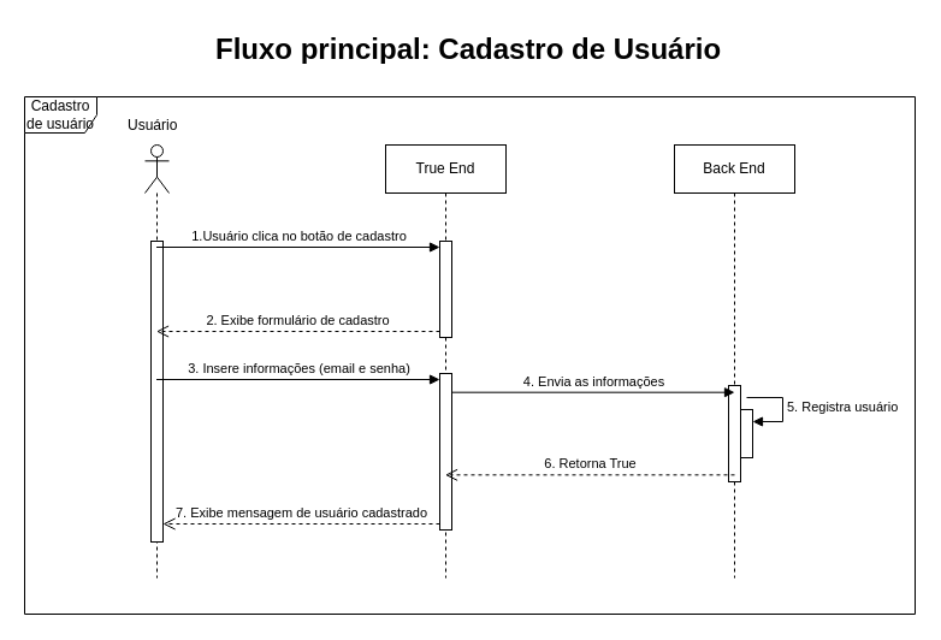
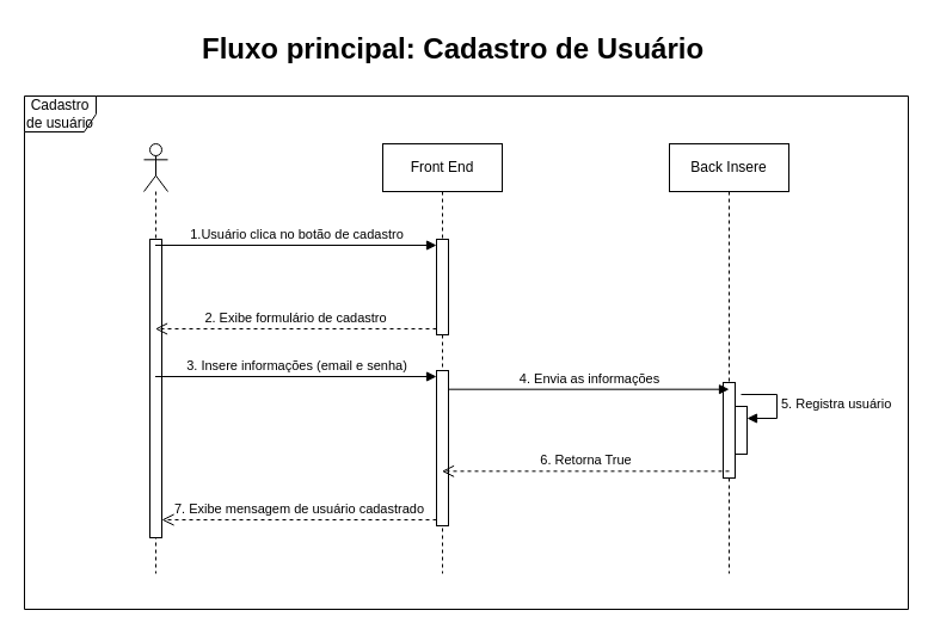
- <mxCell id="20" value="Fluxo principal: Cadastro de Usuário" style="text;strokeColor=none;fillColor=none;spacingLeft=4;spacingRight=4;overflow=hidden;rotatable=0;points=[[0,0.5],[1,0.5]];portConstraint=eastwest;fontSize=24;whiteSpace=wrap;html=1;fontStyle=1" vertex="1" parent="1"><mxGeometry x="172.5" y="20" width="467.5" height="30" as="geometry" /></mxCell>
+ <mxCell id="20" value="Fluxo principal: Cadastro de Usuário" style="text;strokeColor=none;fillColor=none;spacingLeft=4;spacingRight=4;overflow=hidden;rotatable=0;points=[[0,0.5],[1,0.5]];portConstraint=eastwest;fontSize=24;whiteSpace=wrap;html=1;fontStyle=1" vertex="1" parent="1"><mxGeometry x="162.5" y="20" width="467.5" height="30" as="geometry" /></mxCell>
- <mxCell id="19" value="Usuário" style="text;strokeColor=none;fillColor=none;spacingLeft=4;spacingRight=4;overflow=hidden;rotatable=0;points=[[0,0.5],[1,0.5]];portConstraint=eastwest;fontSize=12;whiteSpace=wrap;html=1;" vertex="1" parent="1"><mxGeometry x="100" y="90" width="70" height="30" as="geometry" /></mxCell>
- <mxCell id="5" value="True End" style="shape=umlLifeline;perimeter=lifelinePerimeter;whiteSpace=wrap;html=1;container=1;dropTarget=0;collapsible=0;recursiveResize=0;outlineConnect=0;portConstraint=eastwest;newEdgeStyle={&quot;curved&quot;:0,&quot;rounded&quot;:0};" vertex="1" parent="1"><mxGeometry x="320" y="120" width="100" height="360" as="geometry" /></mxCell>
+ <mxCell id="5" value="Front End" style="shape=umlLifeline;perimeter=lifelinePerimeter;whiteSpace=wrap;html=1;container=1;dropTarget=0;collapsible=0;recursiveResize=0;outlineConnect=0;portConstraint=eastwest;newEdgeStyle={&quot;curved&quot;:0,&quot;rounded&quot;:0};" vertex="1" parent="1"><mxGeometry x="320" y="120" width="100" height="360" as="geometry" /></mxCell>
- <mxCell id="8" value="Back End" style="shape=umlLifeline;perimeter=lifelinePerimeter;whiteSpace=wrap;html=1;container=1;dropTarget=0;collapsible=0;recursiveResize=0;outlineConnect=0;portConstraint=eastwest;newEdgeStyle={&quot;curved&quot;:0,&quot;rounded&quot;:0};" vertex="1" parent="1"><mxGeometry x="560" y="120" width="100" height="360" as="geometry" /></mxCell>
+ <mxCell id="8" value="Back Insere" style="shape=umlLifeline;perimeter=lifelinePerimeter;whiteSpace=wrap;html=1;container=1;dropTarget=0;collapsible=0;recursiveResize=0;outlineConnect=0;portConstraint=eastwest;newEdgeStyle={&quot;curved&quot;:0,&quot;rounded&quot;:0};" vertex="1" parent="1"><mxGeometry x="560" y="120" width="100" height="360" as="geometry" /></mxCell>
